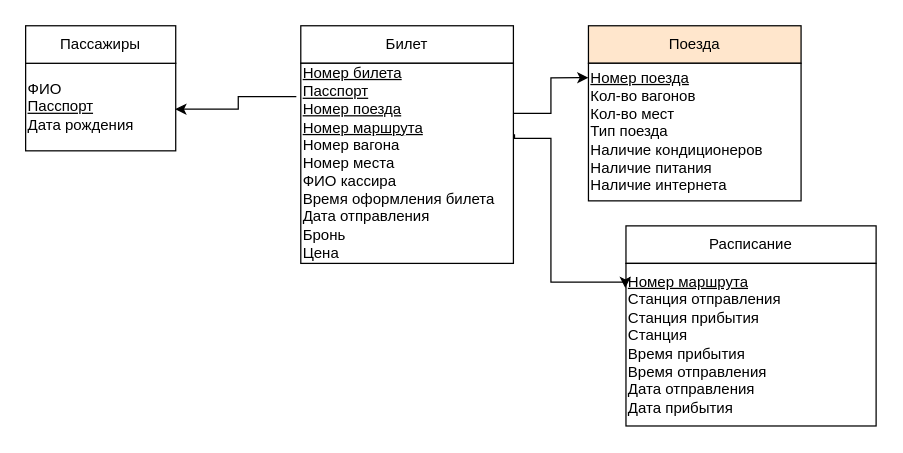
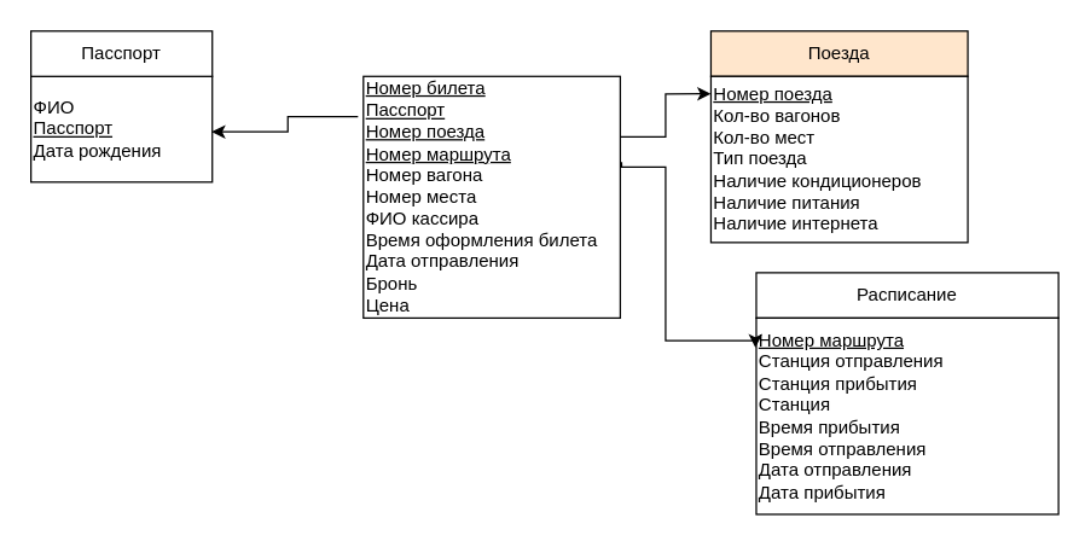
- <mxCell id="3" value="Пассажиры" style="rounded=0;whiteSpace=wrap;html=1;glass=0;shadow=0;" parent="1" vertex="1"><mxGeometry x="20" y="20" width="120" height="30" as="geometry" /></mxCell>
+ <mxCell id="3" value="Пасспорт" style="rounded=0;whiteSpace=wrap;html=1;glass=0;shadow=0;" parent="1" vertex="1"><mxGeometry x="20" y="20" width="120" height="30" as="geometry" /></mxCell>
- <mxCell id="4" value="Билет" style="rounded=0;whiteSpace=wrap;html=1;" parent="1" vertex="1"><mxGeometry x="240" y="20" width="170" height="30" as="geometry" /></mxCell>
